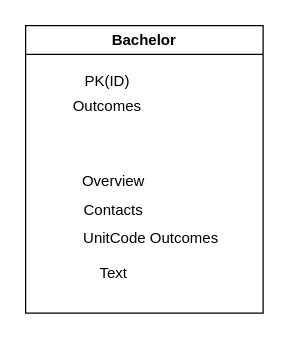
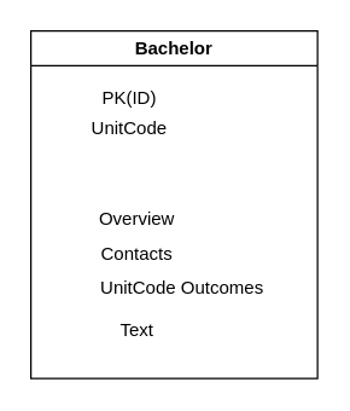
- <mxCell id="8" value="Outcomes" style="text;html=1;align=center;verticalAlign=middle;resizable=0;points=[];autosize=1;strokeColor=none;fillColor=none;" vertex="1" parent="2"><mxGeometry x="30" y="50" width="70" height="30" as="geometry" /></mxCell>
+ <mxCell id="8" value="UnitCode" style="text;html=1;align=center;verticalAlign=middle;resizable=0;points=[];autosize=1;strokeColor=none;fillColor=none;" vertex="1" parent="2"><mxGeometry x="30" y="50" width="70" height="30" as="geometry" /></mxCell>
